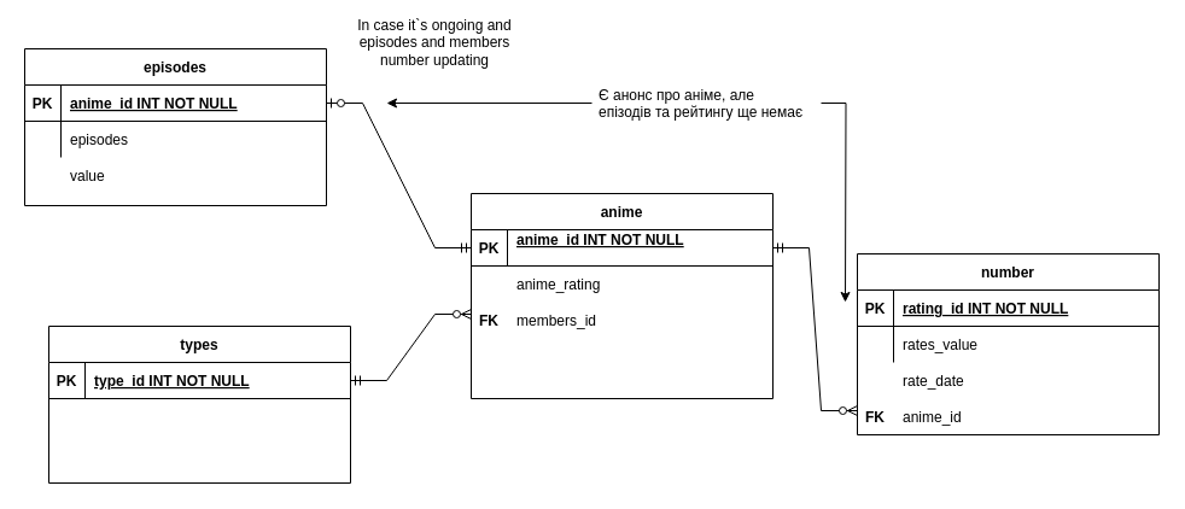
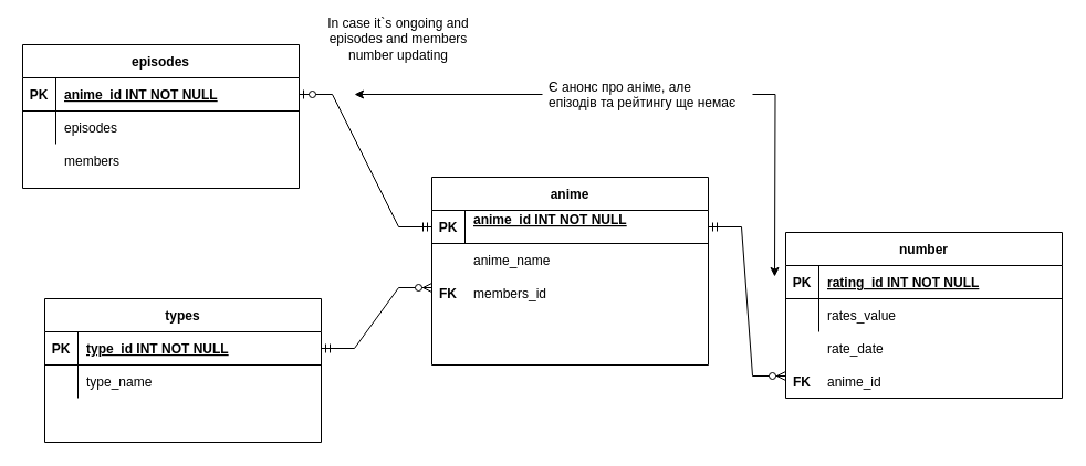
- <mxCell id="32" value="value" style="shape=partialRectangle;overflow=hidden;connectable=0;fillColor=none;top=0;left=0;bottom=0;right=0;align=left;spacingLeft=6;" parent="1" vertex="1"><mxGeometry x="50" y="130" width="220" height="30" as="geometry"><mxRectangle width="220" height="30" as="alternateBounds" /></mxGeometry></mxCell>
+ <mxCell id="32" value="members" style="shape=partialRectangle;overflow=hidden;connectable=0;fillColor=none;top=0;left=0;bottom=0;right=0;align=left;spacingLeft=6;" parent="1" vertex="1"><mxGeometry x="50" y="130" width="220" height="30" as="geometry"><mxRectangle width="220" height="30" as="alternateBounds" /></mxGeometry></mxCell>
- <mxCell id="13" value="anime_rating" style="shape=partialRectangle;overflow=hidden;connectable=0;fillColor=none;top=0;left=0;bottom=0;right=0;align=left;spacingLeft=6;" parent="1" vertex="1"><mxGeometry x="420" y="220" width="220" height="30" as="geometry"><mxRectangle width="220" height="30" as="alternateBounds" /></mxGeometry></mxCell>
+ <mxCell id="13" value="anime_name" style="shape=partialRectangle;overflow=hidden;connectable=0;fillColor=none;top=0;left=0;bottom=0;right=0;align=left;spacingLeft=6;" parent="1" vertex="1"><mxGeometry x="420" y="220" width="220" height="30" as="geometry"><mxRectangle width="220" height="30" as="alternateBounds" /></mxGeometry></mxCell>
+ <mxCell id="30" value="type_name" style="shape=partialRectangle;overflow=hidden;connectable=0;fillColor=none;top=0;left=0;bottom=0;right=0;align=left;spacingLeft=6;" parent="28" vertex="1"><mxGeometry x="30" width="220" height="30" as="geometry"><mxRectangle width="220" height="30" as="alternateBounds" /></mxGeometry></mxCell>
